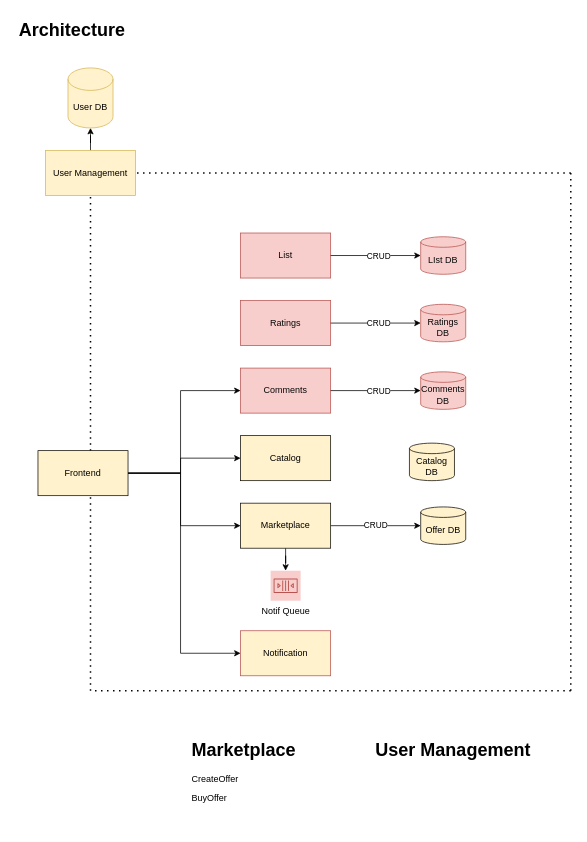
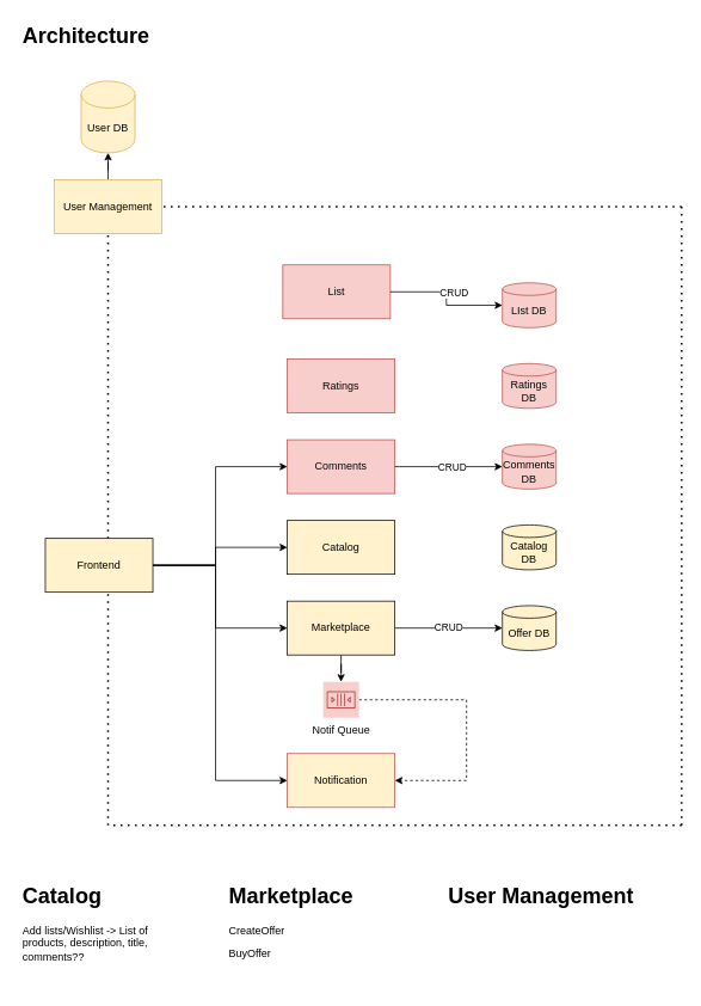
- <mxCell id="30" value="&lt;font color=&quot;#080808&quot;&gt;List&lt;br&gt;&lt;/font&gt;" style="rounded=0;whiteSpace=wrap;html=1;fillColor=#f8cecc;strokeColor=#b85450;" parent="1" vertex="1"><mxGeometry x="320" y="310" width="120" height="60" as="geometry" /></mxCell>
+ <mxCell id="30" value="&lt;font color=&quot;#080808&quot;&gt;List&lt;br&gt;&lt;/font&gt;" style="rounded=0;whiteSpace=wrap;html=1;fillColor=#f8cecc;strokeColor=#b85450;" parent="1" vertex="1"><mxGeometry x="315" y="295" width="120" height="60" as="geometry" /></mxCell>
- <mxCell id="34" value="" style="edgeStyle=orthogonalEdgeStyle;rounded=0;orthogonalLoop=1;jettySize=auto;html=1;exitX=1;exitY=0.5;exitDx=0;exitDy=0;entryX=0;entryY=0.5;entryDx=0;entryDy=0;entryPerimeter=0;" parent="1" source="29" target="32" edge="1"><mxGeometry relative="1" as="geometry"><mxPoint x="450" y="540" as="sourcePoint" /><mxPoint x="570" y="540" as="targetPoint" /></mxGeometry></mxCell>
- <mxCell id="35" value="CRUD" style="edgeLabel;html=1;align=center;verticalAlign=middle;resizable=0;points=[];" parent="34" connectable="0" vertex="1"><mxGeometry x="-0.316" relative="1" as="geometry"><mxPoint x="22" as="offset" /></mxGeometry></mxCell>
- <mxCell id="3" value="Catalog DB" style="shape=cylinder3;whiteSpace=wrap;html=1;boundedLbl=1;backgroundOutline=1;size=7;fillColor=#fff2cc;strokeColor=#0F0D06;fontColor=#000000;" parent="1" vertex="1"><mxGeometry x="545" y="590" width="60" height="50" as="geometry" /></mxCell>
+ <mxCell id="3" value="Catalog DB" style="shape=cylinder3;whiteSpace=wrap;html=1;boundedLbl=1;backgroundOutline=1;size=7;fillColor=#fff2cc;strokeColor=#0F0D06;fontColor=#000000;" parent="1" vertex="1"><mxGeometry x="560" y="585" width="60" height="50" as="geometry" /></mxCell>
+ <mxCell id="11" value="" style="edgeStyle=orthogonalEdgeStyle;rounded=0;orthogonalLoop=1;jettySize=auto;html=1;dashed=1;entryX=1;entryY=0.5;entryDx=0;entryDy=0;" parent="1" source="12" target="9" edge="1"><mxGeometry relative="1" as="geometry"><mxPoint x="450" y="800" as="sourcePoint" /><Array as="points"><mxPoint x="520" y="780" /><mxPoint x="520" y="870" /></Array><mxPoint x="440" y="830" as="targetPoint" /></mxGeometry></mxCell>
+ <mxCell id="15" value="&lt;h1&gt;Catalog&lt;/h1&gt;&lt;p&gt;&lt;span&gt;Add lists/Wishlist -&amp;gt; List of products, description, title, comments??&lt;/span&gt;&lt;br&gt;&lt;/p&gt;&lt;p&gt;&lt;br&gt;&lt;/p&gt;" style="text;html=1;strokeColor=none;fillColor=none;spacing=5;spacingTop=-20;whiteSpace=wrap;overflow=hidden;rounded=0;" parent="1" vertex="1"><mxGeometry x="20" y="980" width="190" height="120" as="geometry" /></mxCell>
